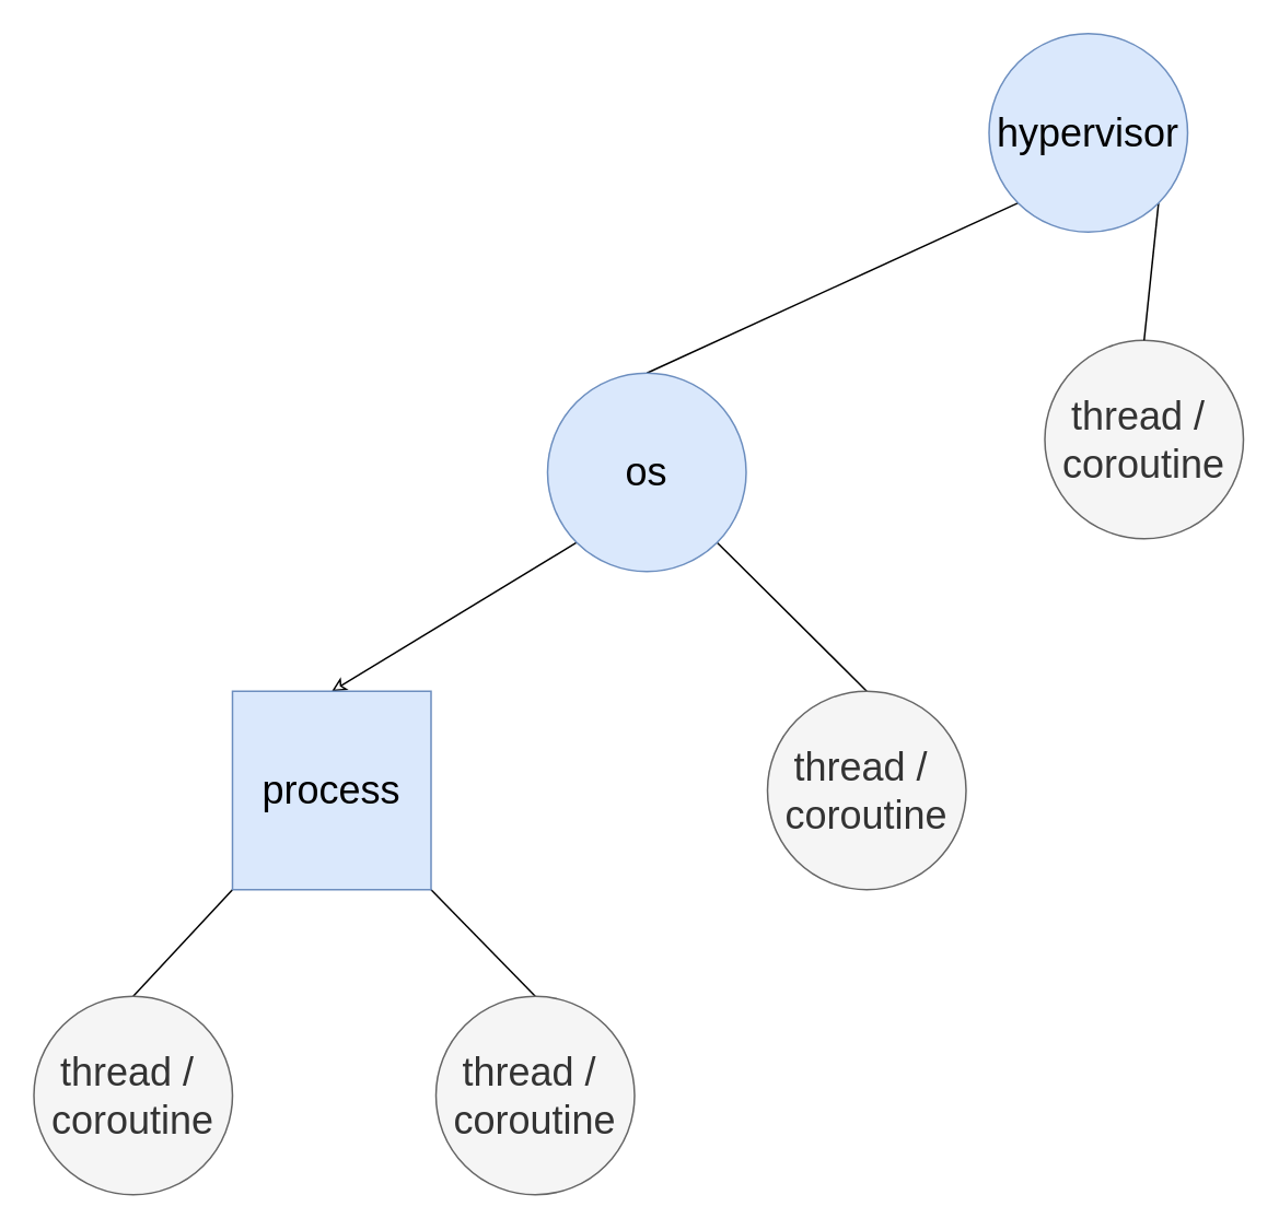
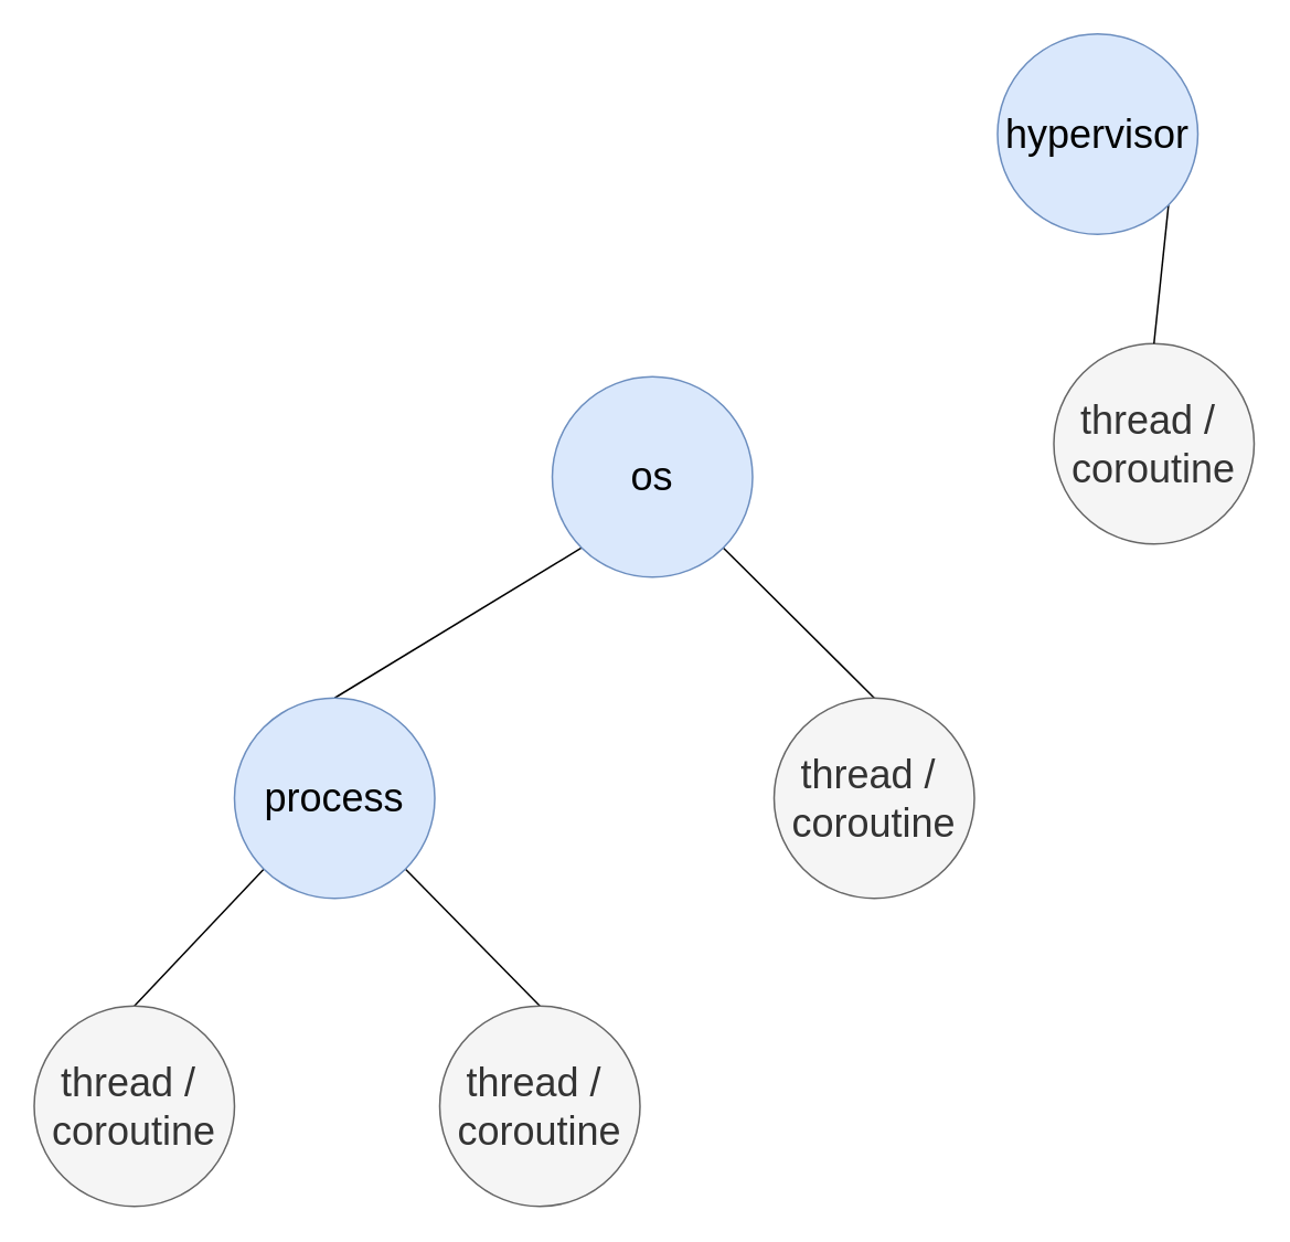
- <mxCell id="3" style="edgeStyle=none;html=1;exitX=0;exitY=1;exitDx=0;exitDy=0;entryX=0.5;entryY=0;entryDx=0;entryDy=0;fontSize=24;endArrow=none;endFill=0;" edge="1" parent="1" source="5" target="8"><mxGeometry relative="1" as="geometry" /></mxCell>
- <mxCell id="6" style="edgeStyle=none;html=1;exitX=0;exitY=1;exitDx=0;exitDy=0;entryX=0.5;entryY=0;entryDx=0;entryDy=0;fontSize=24;endArrow=classic;endFill=0;" edge="1" parent="1" source="8" target="11"><mxGeometry relative="1" as="geometry" /></mxCell>
+ <mxCell id="6" style="edgeStyle=none;html=1;exitX=0;exitY=1;exitDx=0;exitDy=0;entryX=0.5;entryY=0;entryDx=0;entryDy=0;fontSize=24;endArrow=none;endFill=0;" edge="1" parent="1" source="8" target="11"><mxGeometry relative="1" as="geometry" /></mxCell>
- <mxCell id="11" value="process" style="whiteSpace=wrap;html=1;aspect=fixed;fontSize=24;fillColor=#dae8fc;strokeColor=#6c8ebf;rounded=0;" vertex="1" parent="1"><mxGeometry x="141" y="421" width="121" height="121" as="geometry" /></mxCell>
+ <mxCell id="11" value="process" style="ellipse;whiteSpace=wrap;html=1;aspect=fixed;fontSize=24;fillColor=#dae8fc;strokeColor=#6c8ebf;" vertex="1" parent="1"><mxGeometry x="141" y="421" width="121" height="121" as="geometry" /></mxCell>
